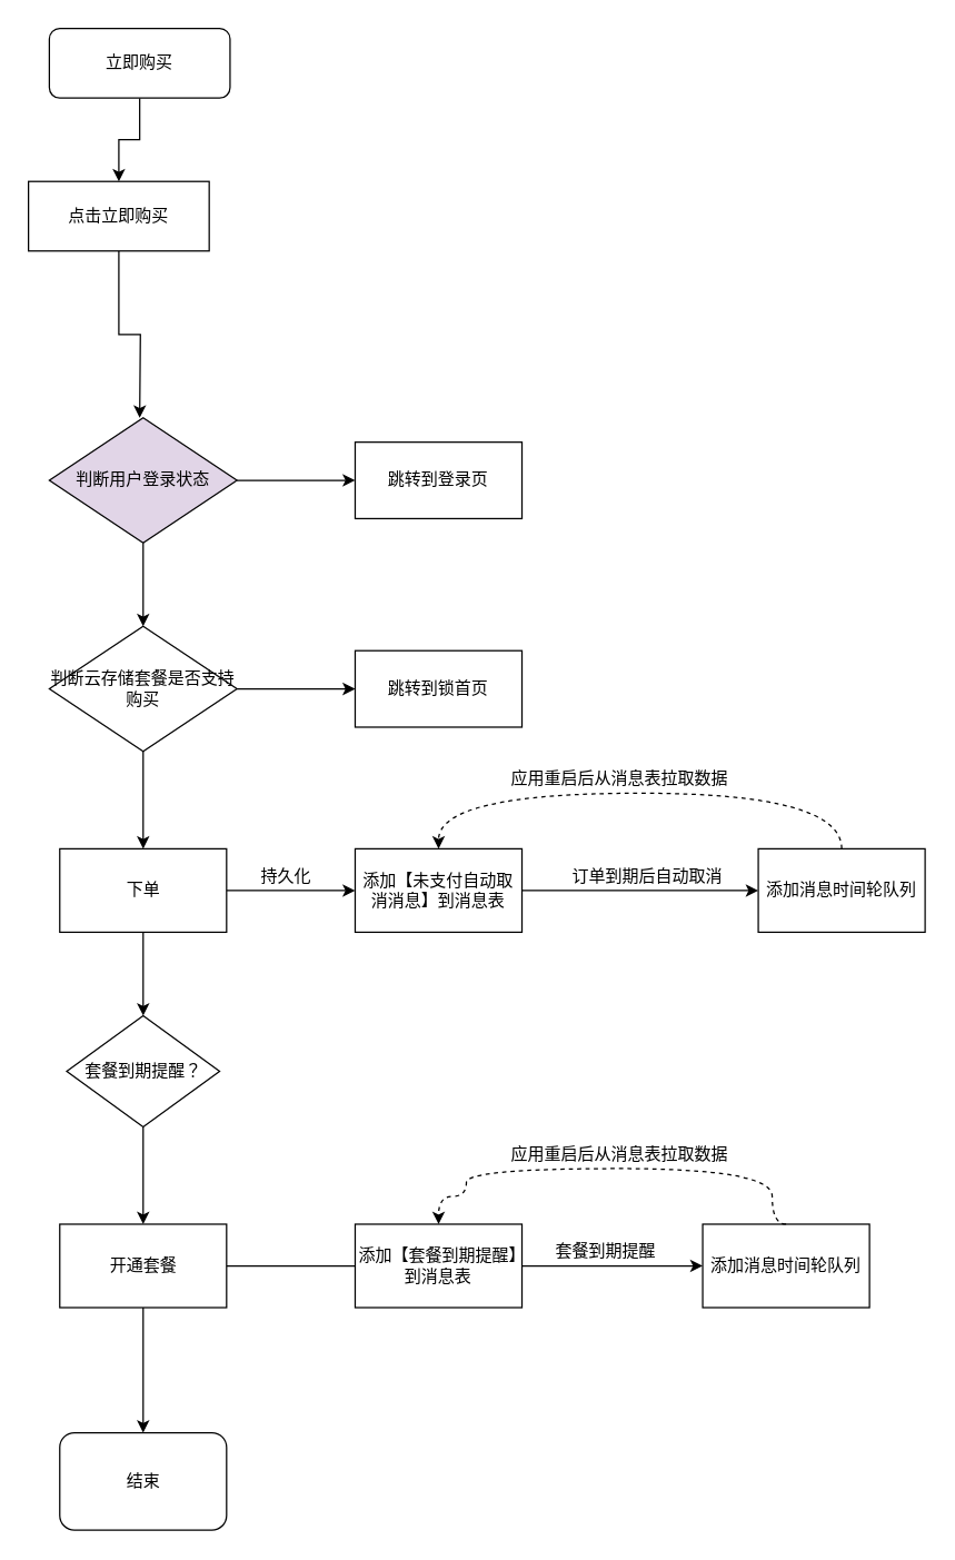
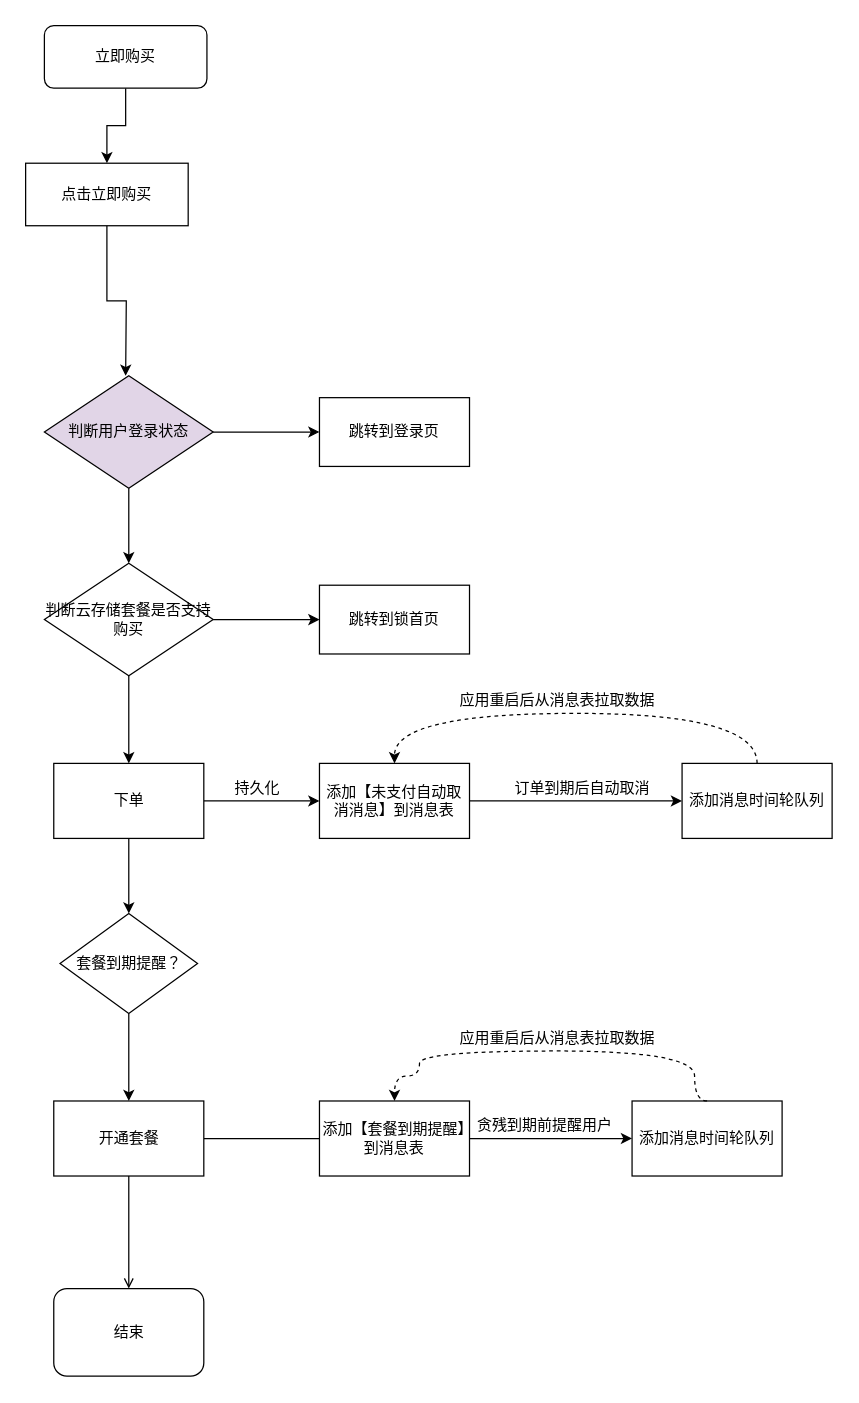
- <mxCell id="33" value="套餐到期提醒" style="text;html=1;align=center;verticalAlign=middle;resizable=0;points=[];autosize=1;strokeColor=none;fillColor=none;" vertex="1" parent="1"><mxGeometry x="375" y="890" width="120" height="20" as="geometry" /></mxCell>
+ <mxCell id="33" value="贪残到期前提醒用户" style="text;html=1;align=center;verticalAlign=middle;resizable=0;points=[];autosize=1;strokeColor=none;fillColor=none;" vertex="1" parent="1"><mxGeometry x="375" y="890" width="120" height="20" as="geometry" /></mxCell>
- <mxCell id="27" style="edgeStyle=orthogonalEdgeStyle;rounded=0;orthogonalLoop=1;jettySize=auto;html=1;exitX=0.5;exitY=1;exitDx=0;exitDy=0;startArrow=none;startFill=0;" edge="1" parent="1" source="29" target="12"><mxGeometry relative="1" as="geometry" /></mxCell>
+ <mxCell id="27" style="edgeStyle=orthogonalEdgeStyle;rounded=0;orthogonalLoop=1;jettySize=auto;html=1;exitX=0.5;exitY=1;exitDx=0;exitDy=0;startArrow=none;startFill=0;endArrow=open;" edge="1" parent="1" source="29" target="12"><mxGeometry relative="1" as="geometry" /></mxCell>
